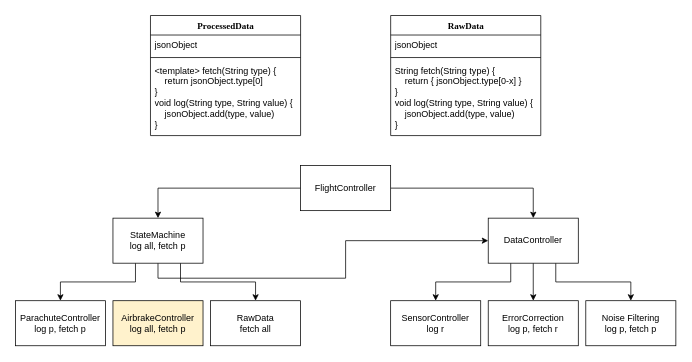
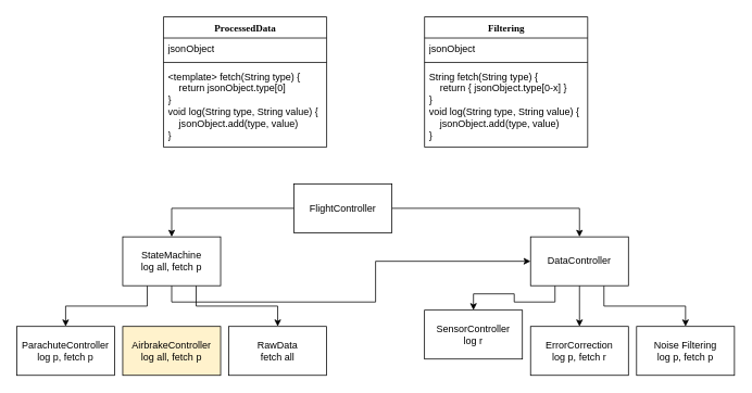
- <mxCell id="19" value="RawData" style="swimlane;html=1;fontStyle=1;align=center;verticalAlign=top;childLayout=stackLayout;horizontal=1;startSize=26;horizontalStack=0;resizeParent=1;resizeLast=0;collapsible=1;marginBottom=0;swimlaneFillColor=#ffffff;rounded=0;shadow=0;comic=0;labelBackgroundColor=none;strokeWidth=1;fillColor=none;fontFamily=Verdana;fontSize=12" vertex="1" parent="1"><mxGeometry x="520" y="20" width="200" height="160" as="geometry" /></mxCell>
+ <mxCell id="19" value="Filtering" style="swimlane;html=1;fontStyle=1;align=center;verticalAlign=top;childLayout=stackLayout;horizontal=1;startSize=26;horizontalStack=0;resizeParent=1;resizeLast=0;collapsible=1;marginBottom=0;swimlaneFillColor=#ffffff;rounded=0;shadow=0;comic=0;labelBackgroundColor=none;strokeWidth=1;fillColor=none;fontFamily=Verdana;fontSize=12" vertex="1" parent="1"><mxGeometry x="520" y="20" width="200" height="160" as="geometry" /></mxCell>
- <mxCell id="18" value="FlightController" style="rounded=0;whiteSpace=wrap;html=1;" vertex="1" parent="1"><mxGeometry x="400" y="220" width="120" height="60" as="geometry" /></mxCell>
+ <mxCell id="18" value="FlightController" style="rounded=0;whiteSpace=wrap;html=1;" vertex="1" parent="1"><mxGeometry x="360" y="225" width="120" height="60" as="geometry" /></mxCell>
- <mxCell id="15" value="SensorController&lt;br&gt;log r" style="rounded=0;whiteSpace=wrap;html=1;" vertex="1" parent="1"><mxGeometry x="520" y="400" width="120" height="60" as="geometry" /></mxCell>
+ <mxCell id="15" value="SensorController&lt;br&gt;log r" style="rounded=0;whiteSpace=wrap;html=1;" vertex="1" parent="1"><mxGeometry x="520" y="380" width="120" height="60" as="geometry" /></mxCell>
